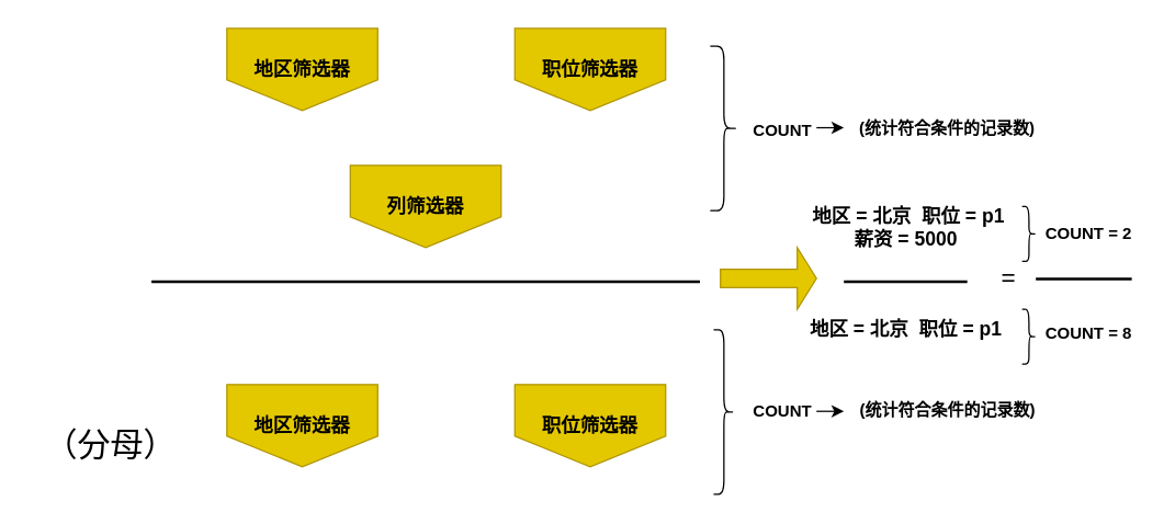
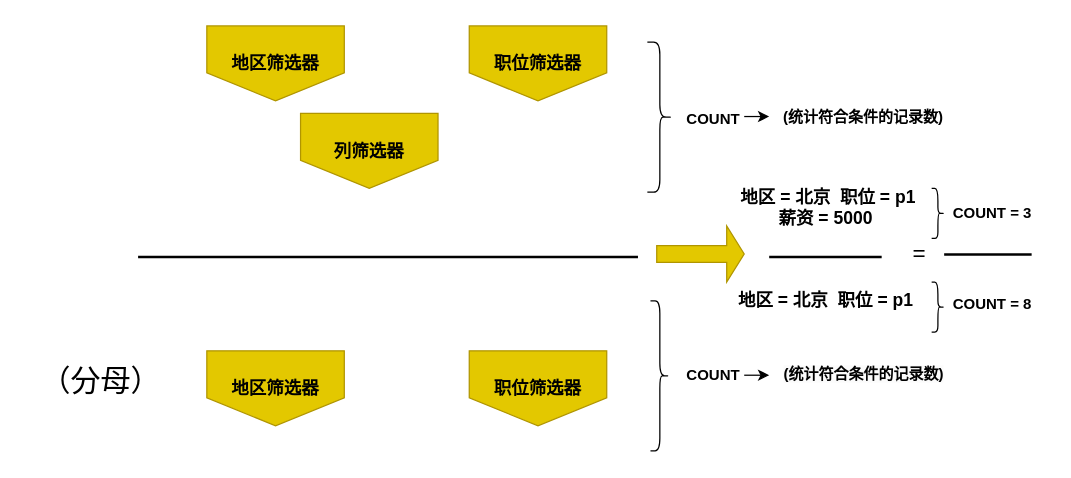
- <mxCell id="5" value="&lt;font style=&quot;font-size: 14px;&quot;&gt;&lt;b&gt;列筛选器&lt;/b&gt;&lt;/font&gt;" style="shape=offPageConnector;whiteSpace=wrap;html=1;fillColor=#e3c800;fontColor=#000000;strokeColor=#B09500;" vertex="1" parent="1"><mxGeometry x="255" y="120" width="110" height="60" as="geometry" /></mxCell>
+ <mxCell id="5" value="&lt;font style=&quot;font-size: 14px;&quot;&gt;&lt;b&gt;列筛选器&lt;/b&gt;&lt;/font&gt;" style="shape=offPageConnector;whiteSpace=wrap;html=1;fillColor=#e3c800;fontColor=#000000;strokeColor=#B09500;" vertex="1" parent="1"><mxGeometry x="240" y="90" width="110" height="60" as="geometry" /></mxCell>
- <mxCell id="19" value="&lt;b&gt;&amp;nbsp; &amp;nbsp; &amp;nbsp; &amp;nbsp; &amp;nbsp; &amp;nbsp; &amp;nbsp; COUNT = 2&lt;/b&gt;" style="text;html=1;align=center;verticalAlign=middle;resizable=0;points=[];autosize=1;strokeColor=none;fillColor=none;" vertex="1" parent="1"><mxGeometry x="705" y="155" width="130" height="30" as="geometry" /></mxCell>
+ <mxCell id="19" value="&lt;b&gt;&amp;nbsp; &amp;nbsp; &amp;nbsp; &amp;nbsp; &amp;nbsp; &amp;nbsp; &amp;nbsp; COUNT = 3&lt;/b&gt;" style="text;html=1;align=center;verticalAlign=middle;resizable=0;points=[];autosize=1;strokeColor=none;fillColor=none;" vertex="1" parent="1"><mxGeometry x="705" y="155" width="130" height="30" as="geometry" /></mxCell>
- <mxCell id="8" value="&lt;font style=&quot;font-size: 24px;&quot;&gt;（分母）&lt;/font&gt;" style="text;html=1;align=center;verticalAlign=middle;resizable=0;points=[];autosize=1;strokeColor=none;fillColor=none;" vertex="1" parent="1"><mxGeometry x="20" y="305" width="120" height="40" as="geometry" /></mxCell>
+ <mxCell id="8" value="&lt;font style=&quot;font-size: 24px;&quot;&gt;（分母）&lt;/font&gt;" style="text;html=1;align=center;verticalAlign=middle;resizable=0;points=[];autosize=1;strokeColor=none;fillColor=none;" vertex="1" parent="1"><mxGeometry x="20" y="285" width="120" height="40" as="geometry" /></mxCell>
